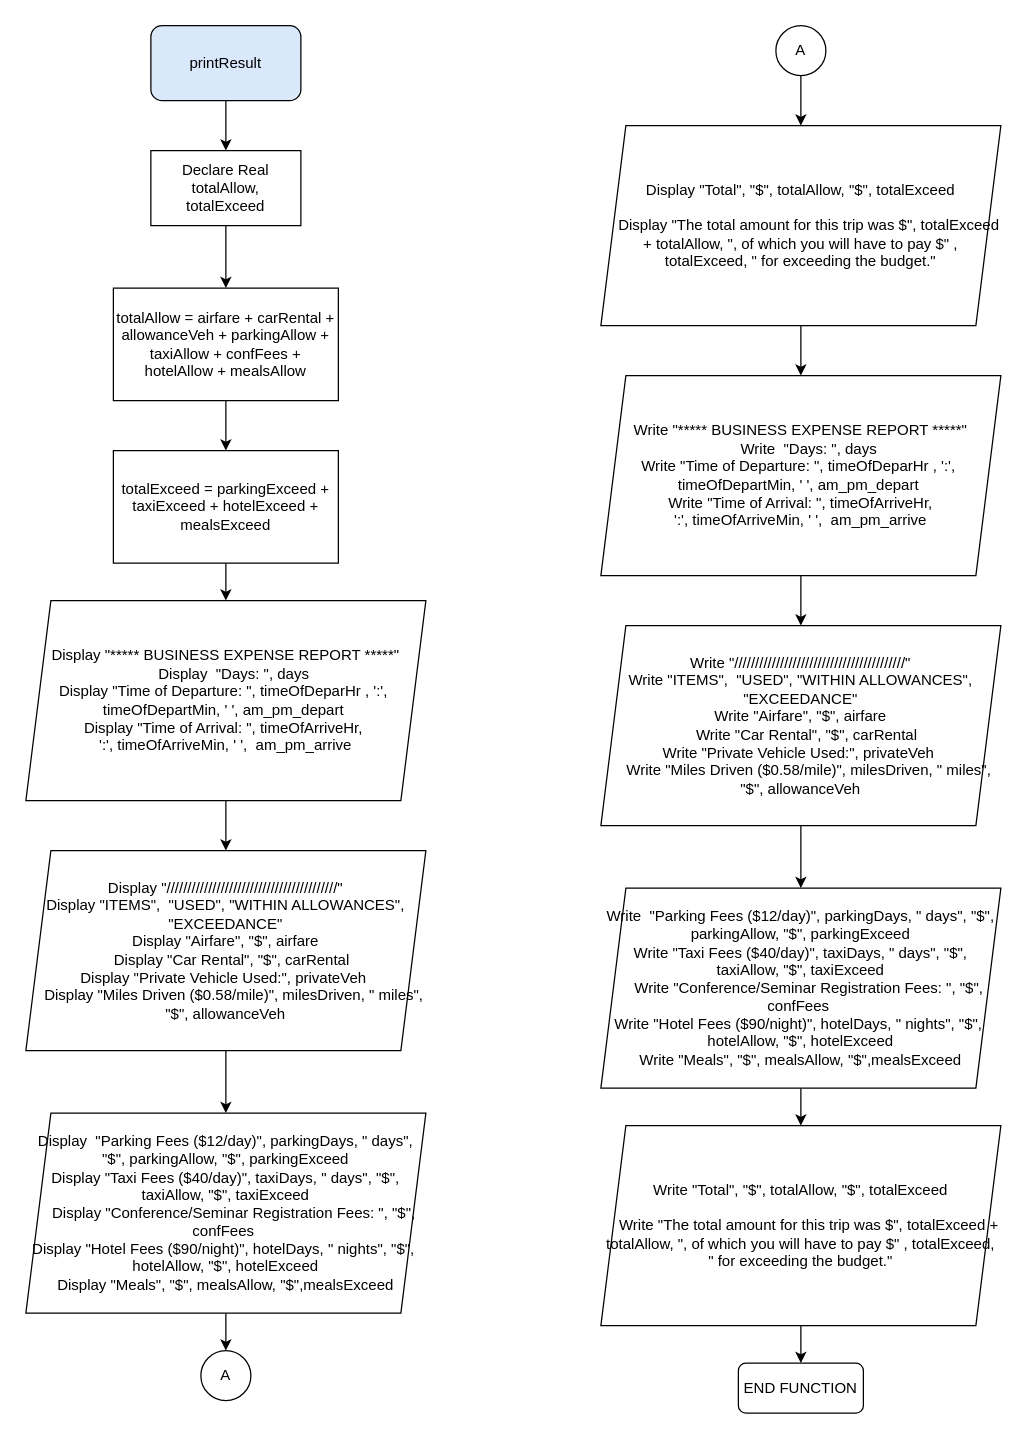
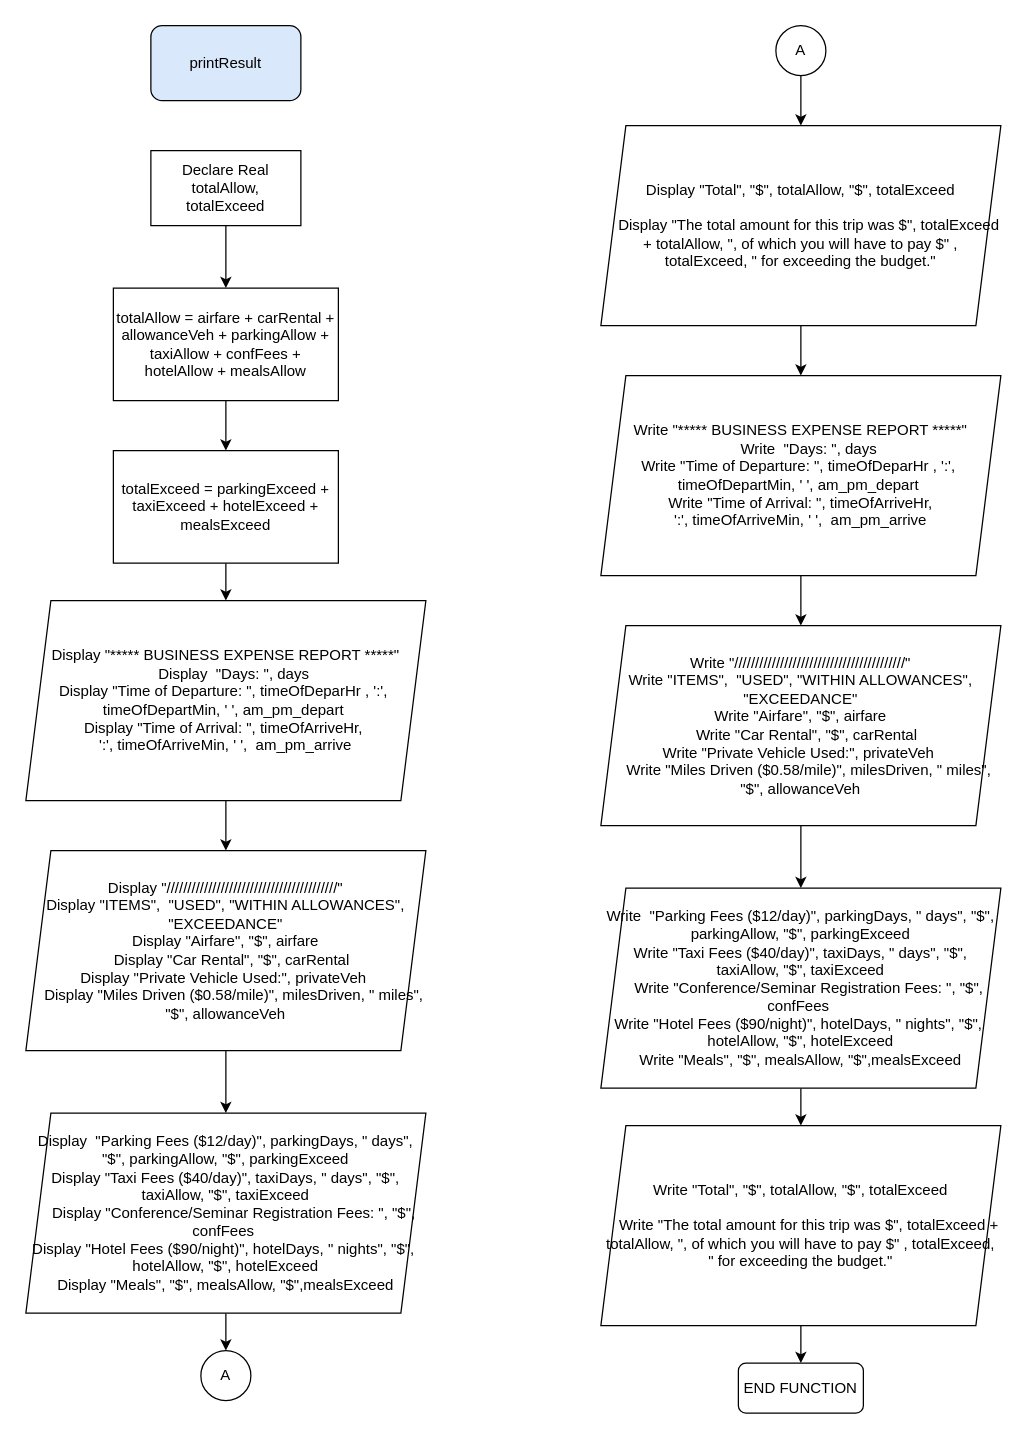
- <mxCell id="2" value="" style="edgeStyle=orthogonalEdgeStyle;rounded=0;orthogonalLoop=1;jettySize=auto;html=1;" edge="1" parent="1" source="3" target="5"><mxGeometry relative="1" as="geometry" /></mxCell>
